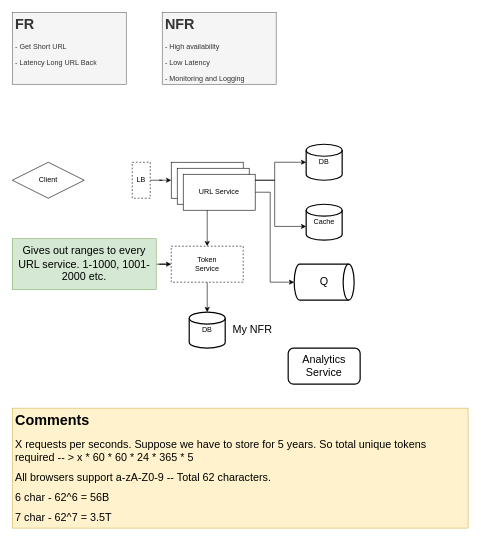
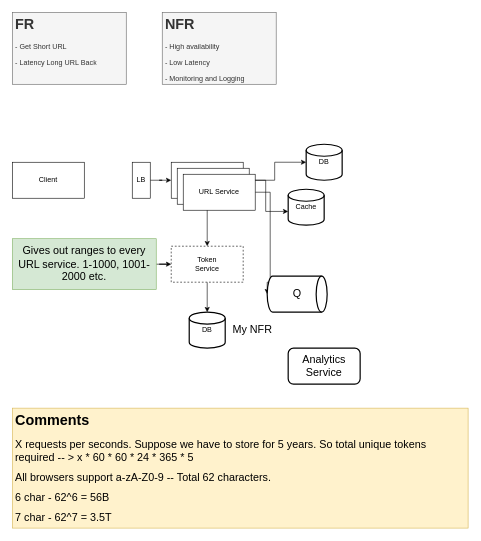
- <mxCell id="4" value="Client" style="rhombus;whiteSpace=wrap;html=1;" parent="1" vertex="1"><mxGeometry x="20" y="270" width="120" height="60" as="geometry" /></mxCell>
+ <mxCell id="4" value="Client" style="rounded=0;whiteSpace=wrap;html=1;" parent="1" vertex="1"><mxGeometry x="20" y="270" width="120" height="60" as="geometry" /></mxCell>
- <mxCell id="6" value="LB" style="whiteSpace=wrap;html=1;rounded=0;dashed=1;" parent="1" vertex="1"><mxGeometry x="220" y="270" width="30" height="60" as="geometry" /></mxCell>
+ <mxCell id="6" value="LB" style="whiteSpace=wrap;html=1;rounded=0;" parent="1" vertex="1"><mxGeometry x="220" y="270" width="30" height="60" as="geometry" /></mxCell>
- <mxCell id="12" value="Cache" style="strokeWidth=2;html=1;shape=mxgraph.flowchart.database;whiteSpace=wrap;" vertex="1" parent="1"><mxGeometry x="510" y="340" width="60" height="60" as="geometry" /></mxCell>
+ <mxCell id="12" value="Cache" style="strokeWidth=2;html=1;shape=mxgraph.flowchart.database;whiteSpace=wrap;" vertex="1" parent="1"><mxGeometry x="480" y="315" width="60" height="60" as="geometry" /></mxCell>
- <mxCell id="23" value="Q" style="strokeWidth=2;html=1;shape=mxgraph.flowchart.direct_data;whiteSpace=wrap;fontSize=18;" vertex="1" parent="1"><mxGeometry x="490" y="440" width="100" height="60" as="geometry" /></mxCell>
+ <mxCell id="23" value="Q" style="strokeWidth=2;html=1;shape=mxgraph.flowchart.direct_data;whiteSpace=wrap;fontSize=18;" vertex="1" parent="1"><mxGeometry x="445" y="460" width="100" height="60" as="geometry" /></mxCell>
